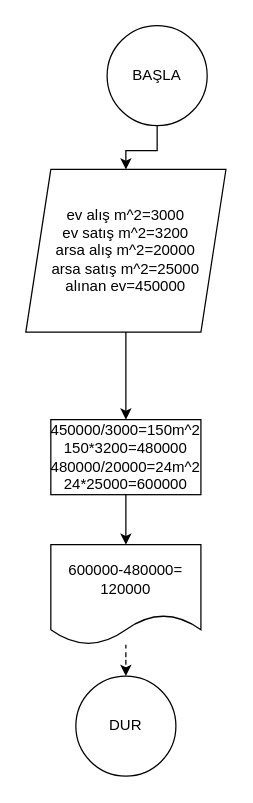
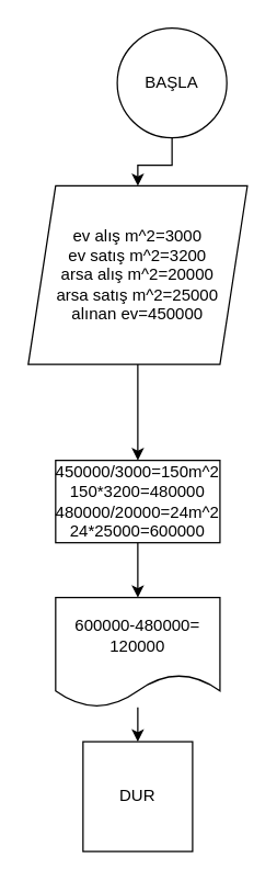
- <mxCell id="9" value="" style="edgeStyle=orthogonalEdgeStyle;rounded=0;orthogonalLoop=1;jettySize=auto;html=1;dashed=1;" edge="1" parent="1" source="10" target="2"><mxGeometry relative="1" as="geometry" /></mxCell>
+ <mxCell id="9" value="" style="edgeStyle=orthogonalEdgeStyle;rounded=0;orthogonalLoop=1;jettySize=auto;html=1;" edge="1" parent="1" source="10" target="2"><mxGeometry relative="1" as="geometry" /></mxCell>
- <mxCell id="2" value="DUR" style="ellipse;whiteSpace=wrap;html=1;aspect=fixed;" vertex="1" parent="1"><mxGeometry x="60" y="540" width="80" height="80" as="geometry" /></mxCell>
+ <mxCell id="2" value="DUR" style="whiteSpace=wrap;html=1;aspect=fixed;rounded=0;" vertex="1" parent="1"><mxGeometry x="60" y="540" width="80" height="80" as="geometry" /></mxCell>
